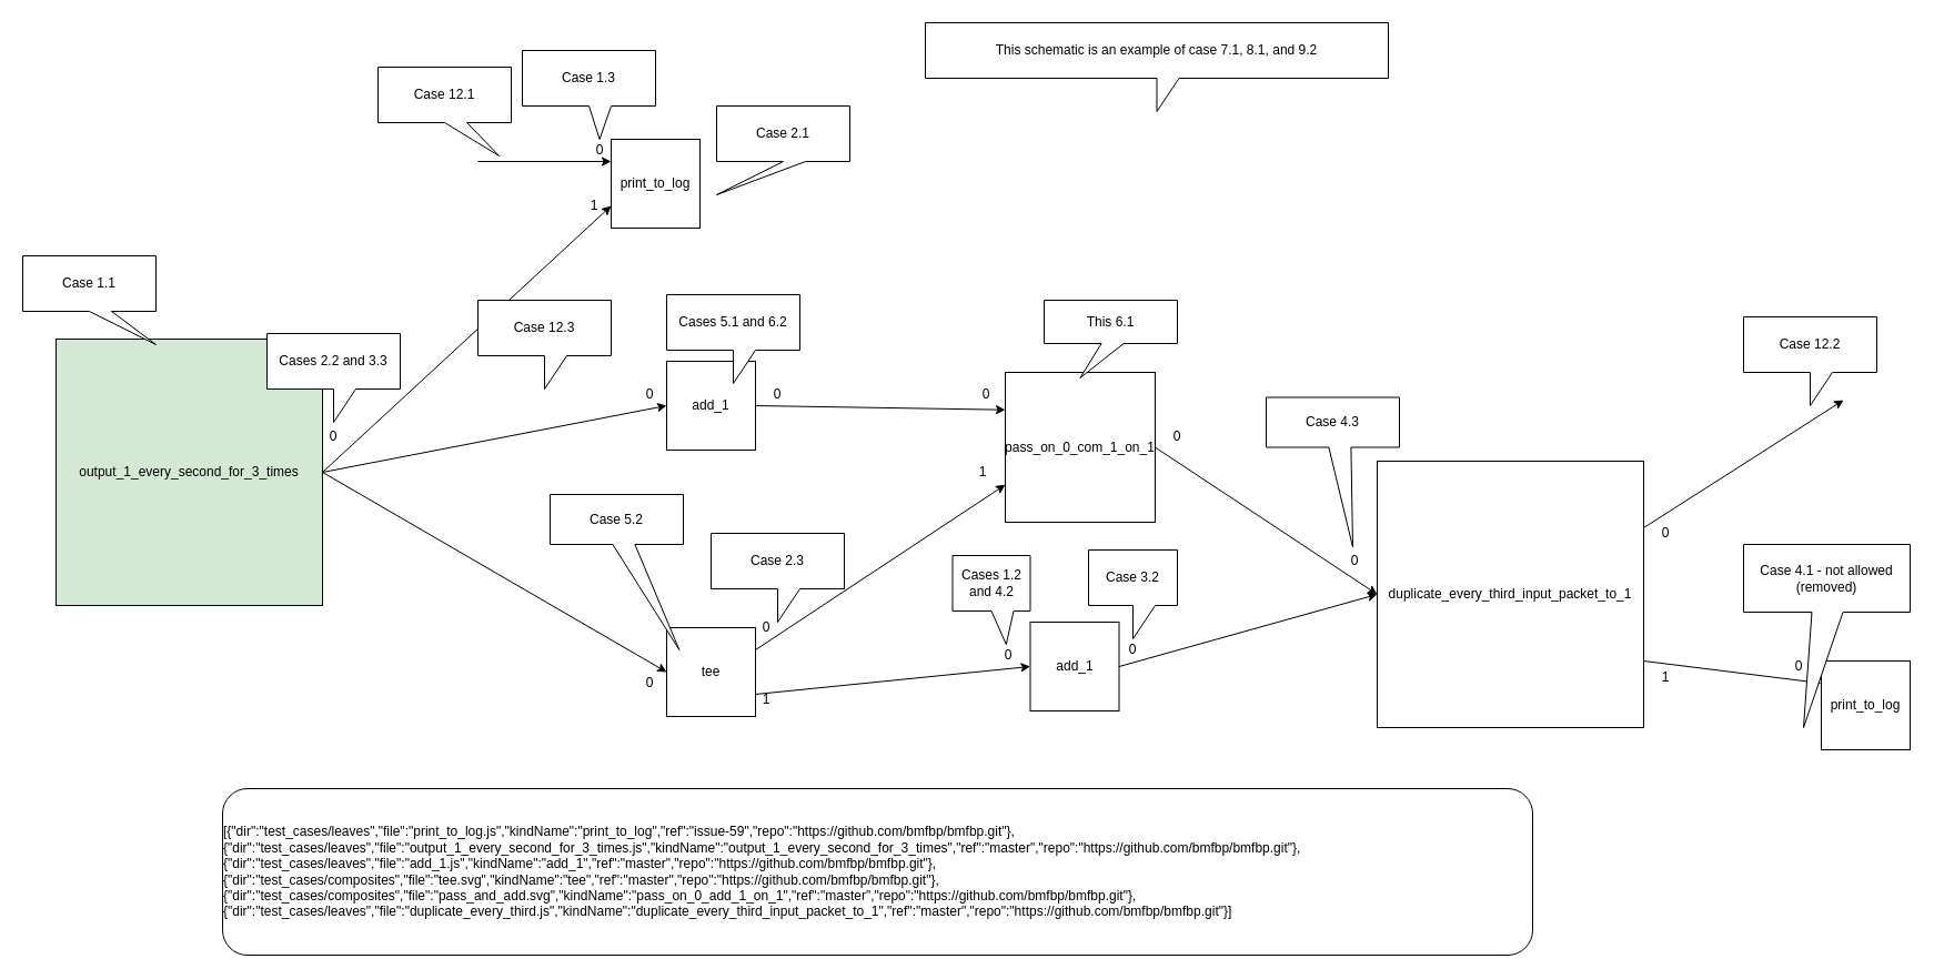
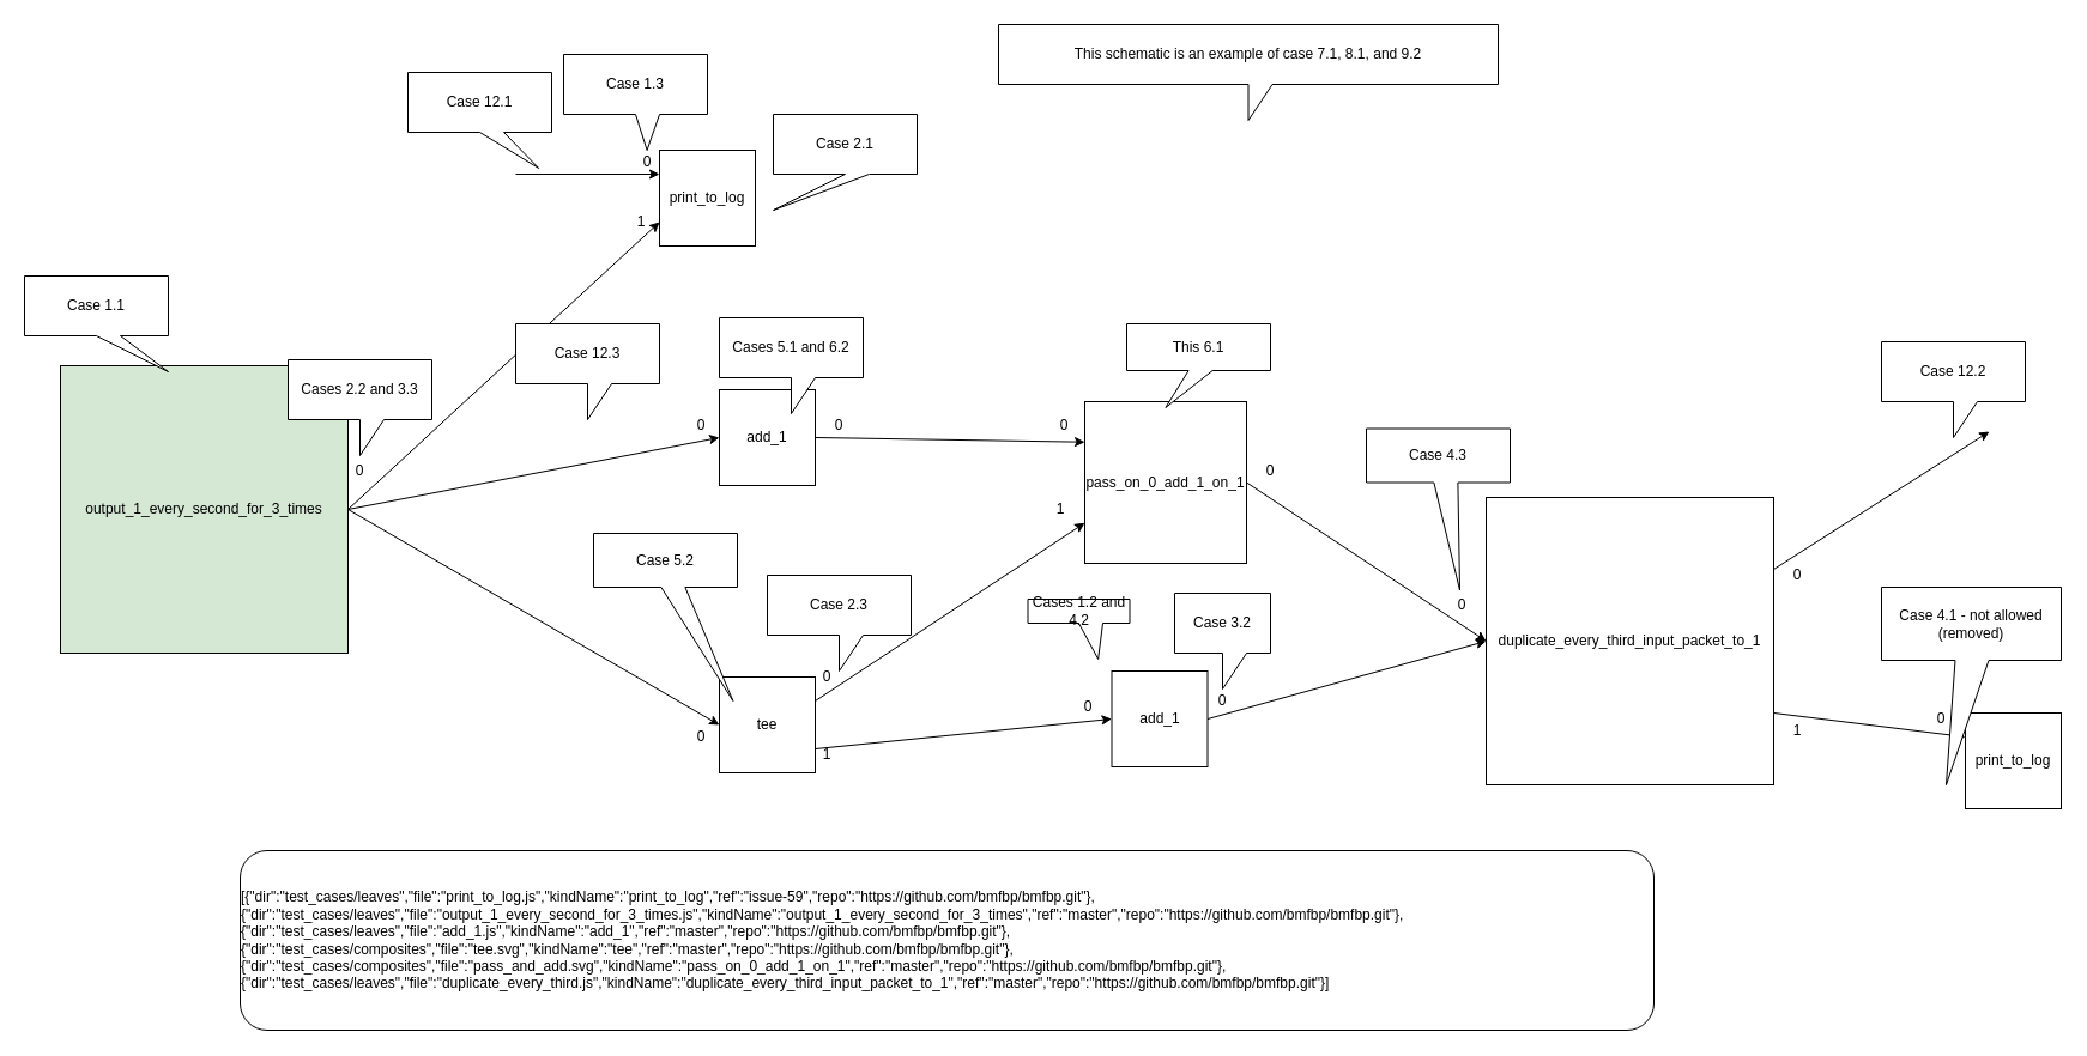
- <mxCell id="6" value="pass_on_0_com_1_on_1" style="whiteSpace=wrap;html=1;aspect=fixed;" vertex="1" parent="1"><mxGeometry x="905" y="335" width="135" height="135" as="geometry" /></mxCell>
+ <mxCell id="6" value="pass_on_0_add_1_on_1" style="whiteSpace=wrap;html=1;aspect=fixed;" vertex="1" parent="1"><mxGeometry x="905" y="335" width="135" height="135" as="geometry" /></mxCell>
- <mxCell id="42" value="Cases 1.2 and 4.2" style="shape=callout;whiteSpace=wrap;html=1;perimeter=calloutPerimeter;position2=0.69;" vertex="1" parent="1"><mxGeometry x="857.5" y="500" width="70" height="80" as="geometry" /></mxCell>
+ <mxCell id="42" value="Cases 1.2 and 4.2" style="shape=callout;whiteSpace=wrap;html=1;perimeter=calloutPerimeter;position2=0.69;" vertex="1" parent="1"><mxGeometry x="857.5" y="500" width="85" height="50" as="geometry" /></mxCell>
